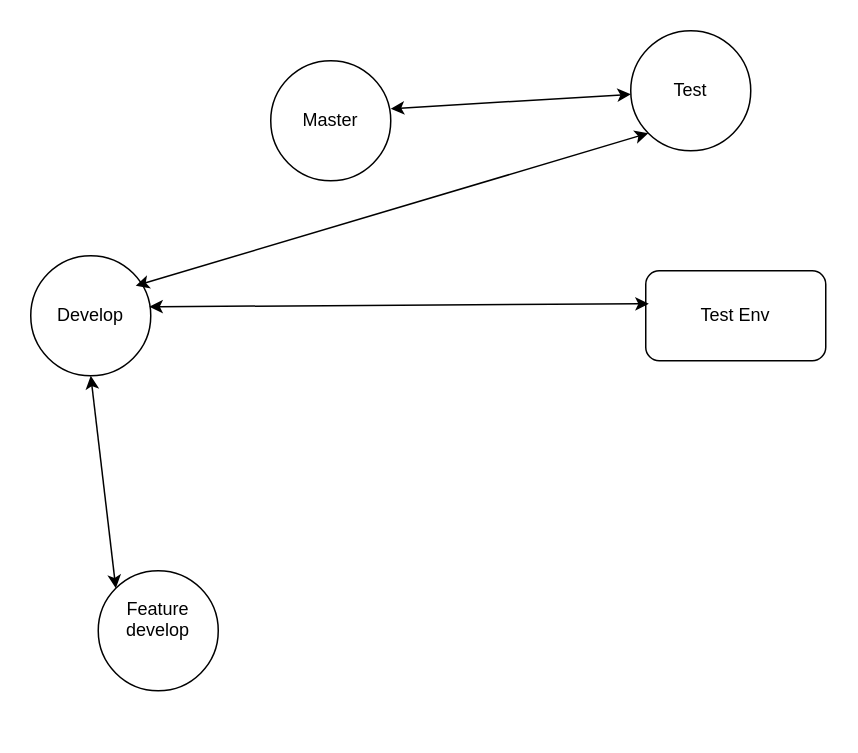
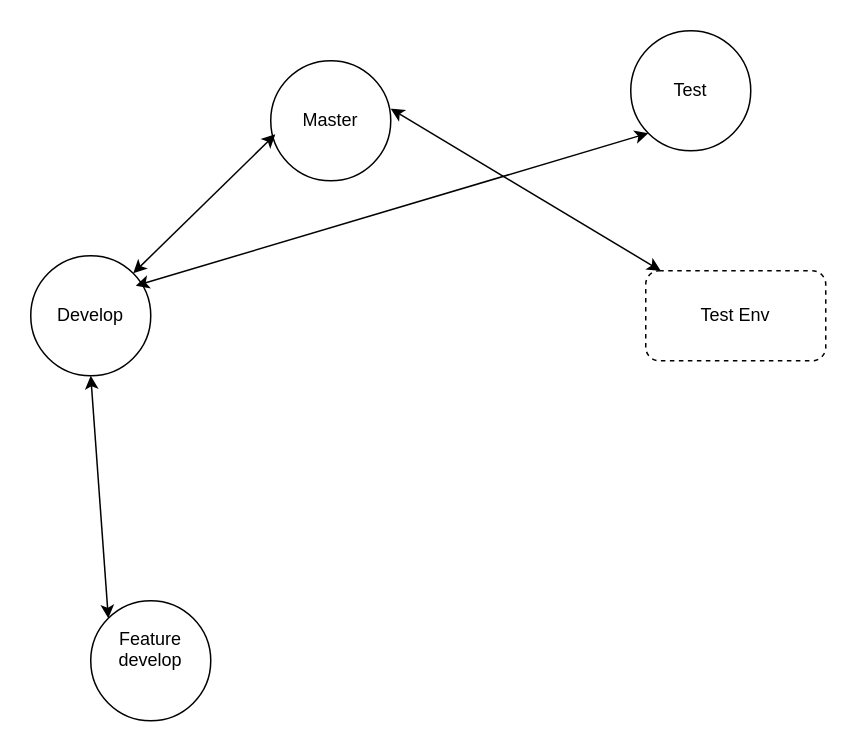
- <mxCell id="10" value="" style="endArrow=classic;startArrow=classic;html=1;rounded=0;exitX=1;exitY=0.4;exitDx=0;exitDy=0;exitPerimeter=0;" edge="1" parent="1" source="2" target="9"><mxGeometry width="50" height="50" relative="1" as="geometry"><mxPoint x="260" y="83" as="sourcePoint" /><mxPoint x="410" y="70" as="targetPoint" /></mxGeometry></mxCell>
+ <mxCell id="10" value="" style="endArrow=classic;startArrow=classic;html=1;rounded=0;exitX=1;exitY=0.4;exitDx=0;exitDy=0;exitPerimeter=0;" edge="1" parent="1" source="2" target="7"><mxGeometry width="50" height="50" relative="1" as="geometry"><mxPoint x="260" y="83" as="sourcePoint" /><mxPoint x="410" y="70" as="targetPoint" /></mxGeometry></mxCell>
+ <mxCell id="4" value="" style="endArrow=classic;startArrow=classic;html=1;rounded=0;exitX=1;exitY=0;exitDx=0;exitDy=0;entryX=0.038;entryY=0.613;entryDx=0;entryDy=0;entryPerimeter=0;" edge="1" parent="1" source="3" target="2"><mxGeometry width="50" height="50" relative="1" as="geometry"><mxPoint x="50" y="110" as="sourcePoint" /><mxPoint x="130" y="110" as="targetPoint" /></mxGeometry></mxCell>
- <mxCell id="8" value="" style="endArrow=classic;startArrow=classic;html=1;rounded=0;exitX=0.988;exitY=0.425;exitDx=0;exitDy=0;entryX=0.017;entryY=0.367;entryDx=0;entryDy=0;entryPerimeter=0;exitPerimeter=0;" edge="1" parent="1" source="3" target="7"><mxGeometry width="50" height="50" relative="1" as="geometry"><mxPoint x="98" y="192" as="sourcePoint" /><mxPoint x="193" y="99" as="targetPoint" /></mxGeometry></mxCell>
- <mxCell id="7" value="Test Env" style="rounded=1;whiteSpace=wrap;html=1;" vertex="1" parent="1"><mxGeometry x="430" y="180" width="120" height="60" as="geometry" /></mxCell>
+ <mxCell id="7" value="Test Env" style="rounded=1;whiteSpace=wrap;html=1;dashed=1;" vertex="1" parent="1"><mxGeometry x="430" y="180" width="120" height="60" as="geometry" /></mxCell>
- <mxCell id="5" value="&lt;div&gt;Feature develop&lt;/div&gt;&lt;div&gt;&lt;br&gt;&lt;/div&gt;" style="ellipse;whiteSpace=wrap;html=1;aspect=fixed;" vertex="1" parent="1"><mxGeometry x="65" y="380" width="80" height="80" as="geometry" /></mxCell>
+ <mxCell id="5" value="&lt;div&gt;Feature develop&lt;/div&gt;&lt;div&gt;&lt;br&gt;&lt;/div&gt;" style="ellipse;whiteSpace=wrap;html=1;aspect=fixed;" vertex="1" parent="1"><mxGeometry x="60" y="400" width="80" height="80" as="geometry" /></mxCell>
